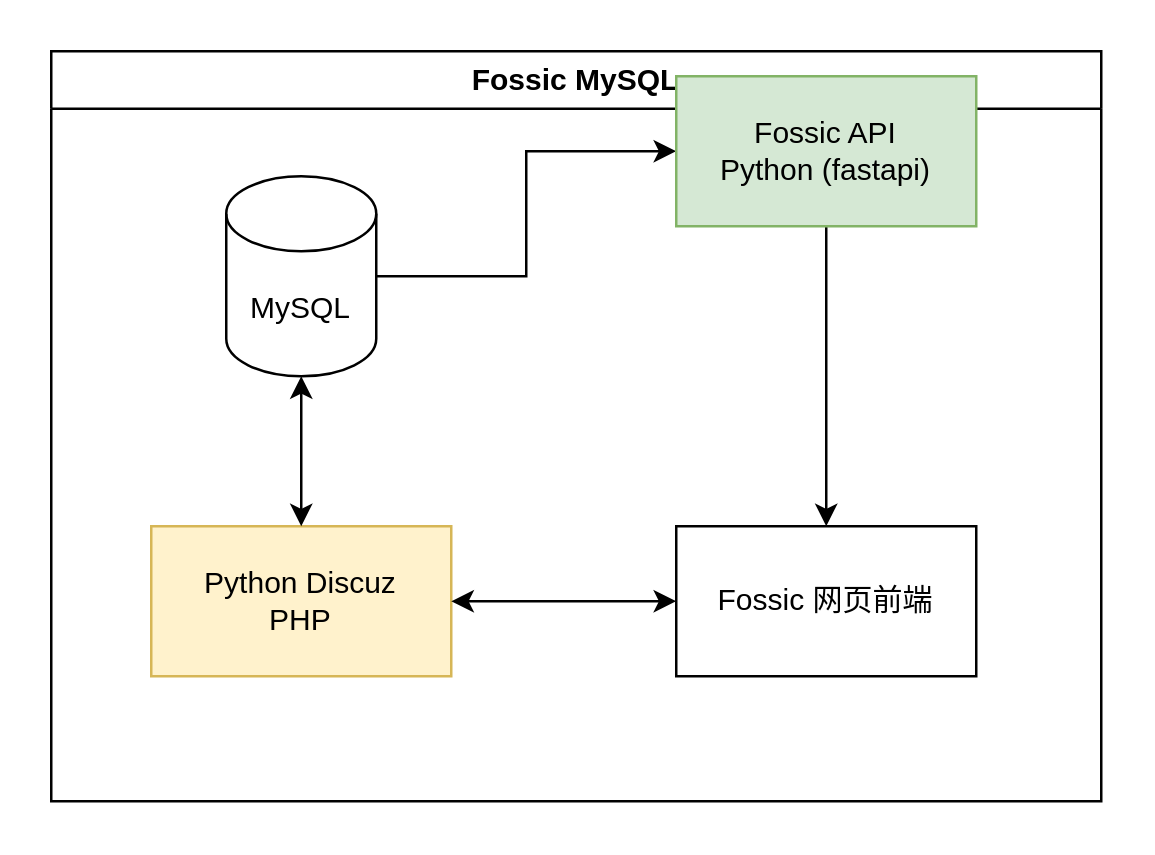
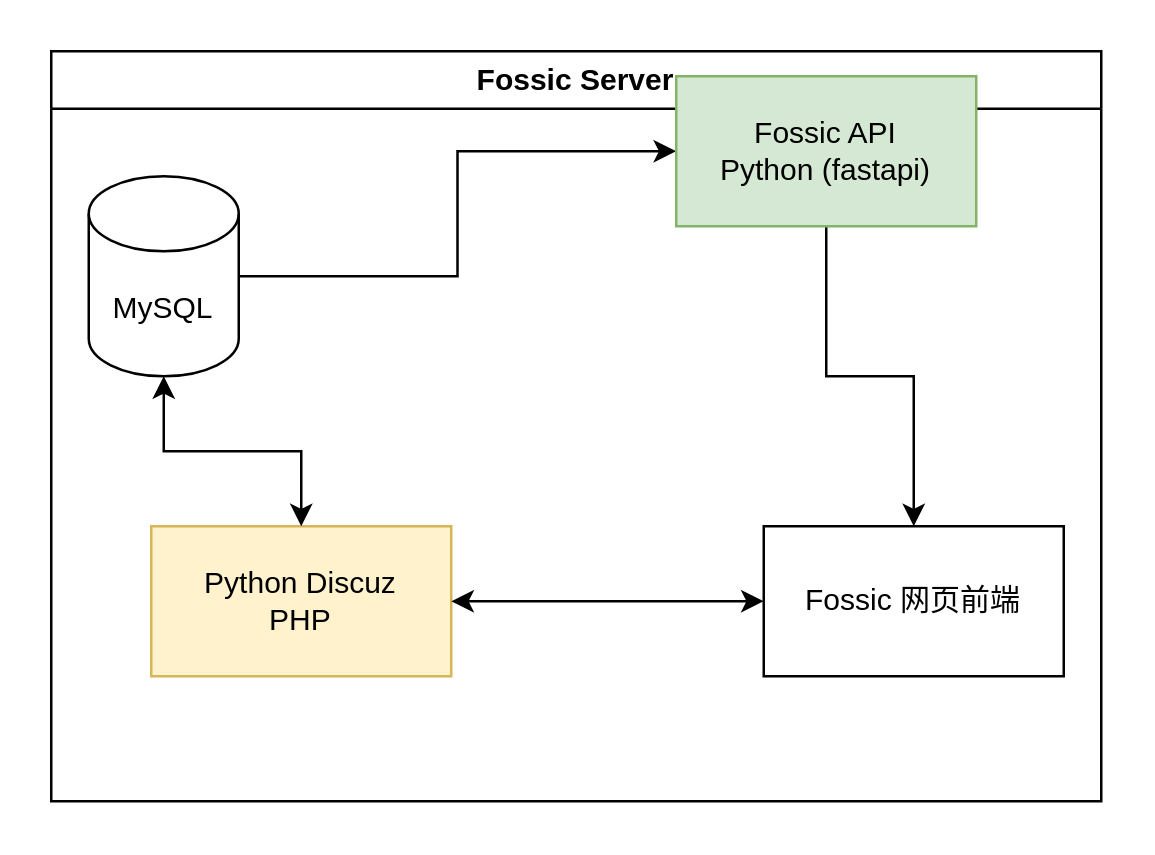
- <mxCell id="2" value="Fossic MySQL" style="swimlane;whiteSpace=wrap;html=1;" vertex="1" parent="1"><mxGeometry x="20" y="20" width="420" height="300" as="geometry" /></mxCell>
+ <mxCell id="2" value="Fossic Server" style="swimlane;whiteSpace=wrap;html=1;" vertex="1" parent="1"><mxGeometry x="20" y="20" width="420" height="300" as="geometry" /></mxCell>
- <mxCell id="4" value="MySQL" style="shape=cylinder3;whiteSpace=wrap;html=1;boundedLbl=1;backgroundOutline=1;size=15;" vertex="1" parent="2"><mxGeometry x="70" y="50" width="60" height="80" as="geometry" /></mxCell>
+ <mxCell id="4" value="MySQL" style="shape=cylinder3;whiteSpace=wrap;html=1;boundedLbl=1;backgroundOutline=1;size=15;" vertex="1" parent="2"><mxGeometry x="15" y="50" width="60" height="80" as="geometry" /></mxCell>
- <mxCell id="10" value="Fossic 网页前端" style="rounded=0;whiteSpace=wrap;html=1;" vertex="1" parent="2"><mxGeometry x="250" y="190" width="120" height="60" as="geometry" /></mxCell>
+ <mxCell id="10" value="Fossic 网页前端" style="rounded=0;whiteSpace=wrap;html=1;" vertex="1" parent="2"><mxGeometry x="285" y="190" width="120" height="60" as="geometry" /></mxCell>
